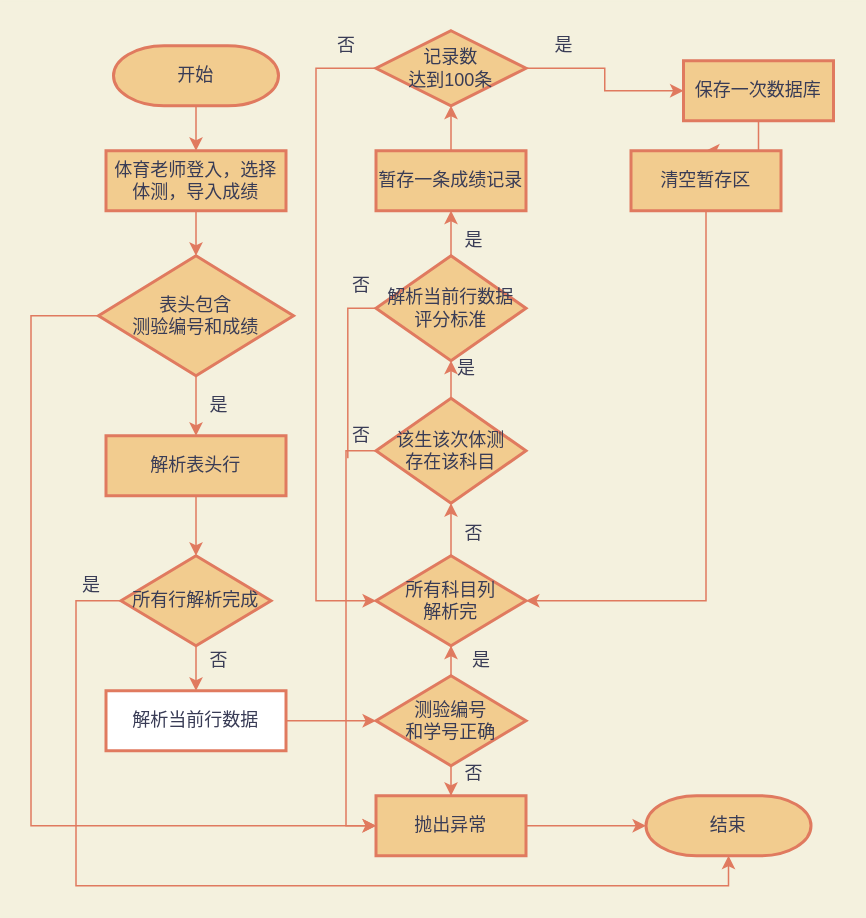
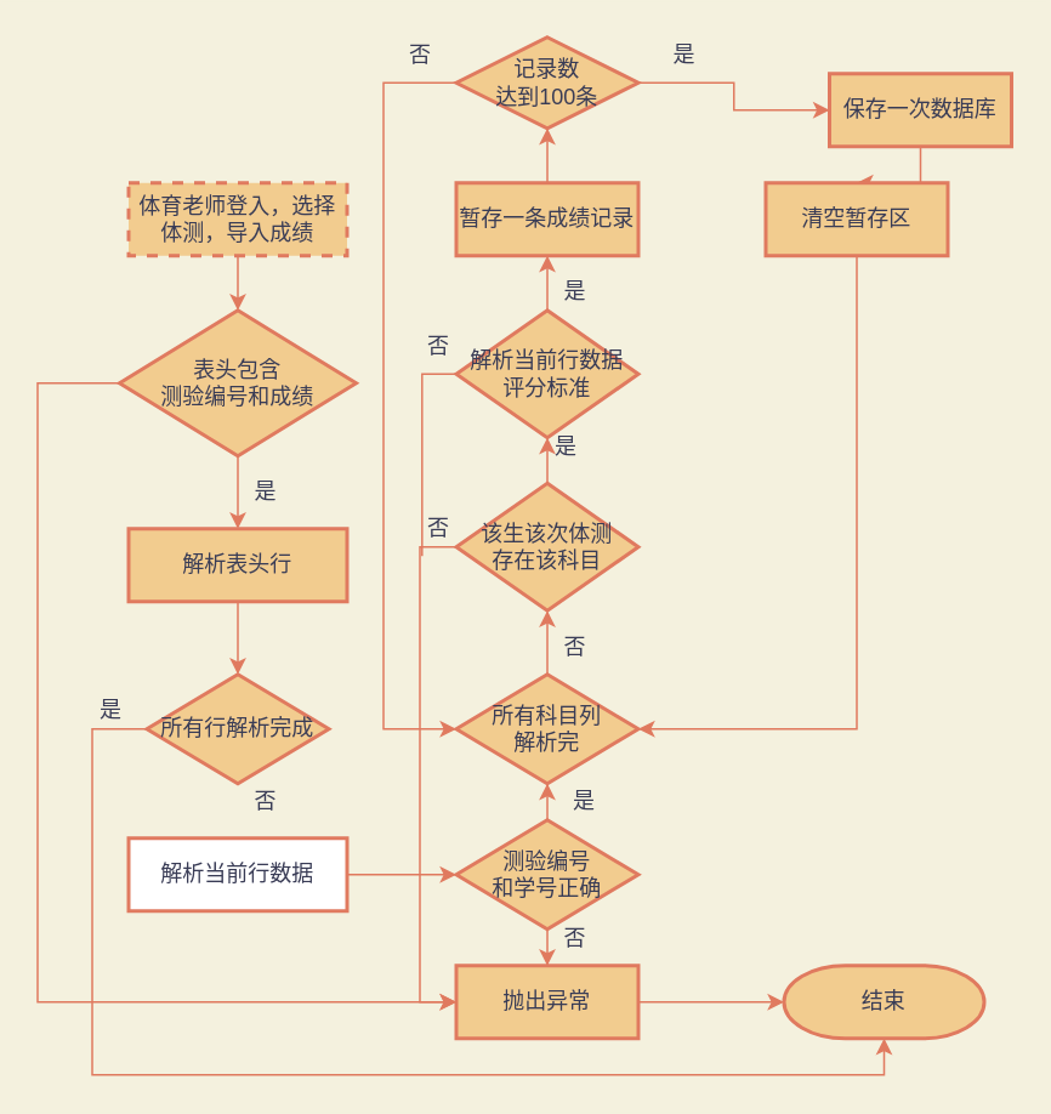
- <mxCell id="3" value="开始" style="strokeWidth=2;html=1;shape=mxgraph.flowchart.terminator;whiteSpace=wrap;fillColor=#F2CC8F;strokeColor=#E07A5F;fontColor=#393C56;" parent="1" vertex="1"><mxGeometry x="75" y="30" width="110" height="40" as="geometry" /></mxCell>
- <mxCell id="2" value="" style="edgeStyle=orthogonalEdgeStyle;rounded=0;orthogonalLoop=1;jettySize=auto;html=1;labelBackgroundColor=#F4F1DE;strokeColor=#E07A5F;fontColor=#393C56;" parent="1" source="3" target="5" edge="1"><mxGeometry relative="1" as="geometry" /></mxCell>
- <mxCell id="5" value="体育老师登入，选择体测，导入成绩" style="whiteSpace=wrap;html=1;strokeWidth=2;fillColor=#F2CC8F;strokeColor=#E07A5F;fontColor=#393C56;" parent="1" vertex="1"><mxGeometry x="70" y="100" width="120" height="40" as="geometry" /></mxCell>
+ <mxCell id="5" value="体育老师登入，选择体测，导入成绩" style="whiteSpace=wrap;html=1;strokeWidth=2;fillColor=#F2CC8F;strokeColor=#E07A5F;fontColor=#393C56;dashed=1;" parent="1" vertex="1"><mxGeometry x="70" y="100" width="120" height="40" as="geometry" /></mxCell>
- <mxCell id="12" value="" style="edgeStyle=orthogonalEdgeStyle;rounded=0;orthogonalLoop=1;jettySize=auto;html=1;labelBackgroundColor=#F4F1DE;strokeColor=#E07A5F;fontColor=#393C56;" parent="1" source="14" target="16" edge="1"><mxGeometry relative="1" as="geometry" /></mxCell>
